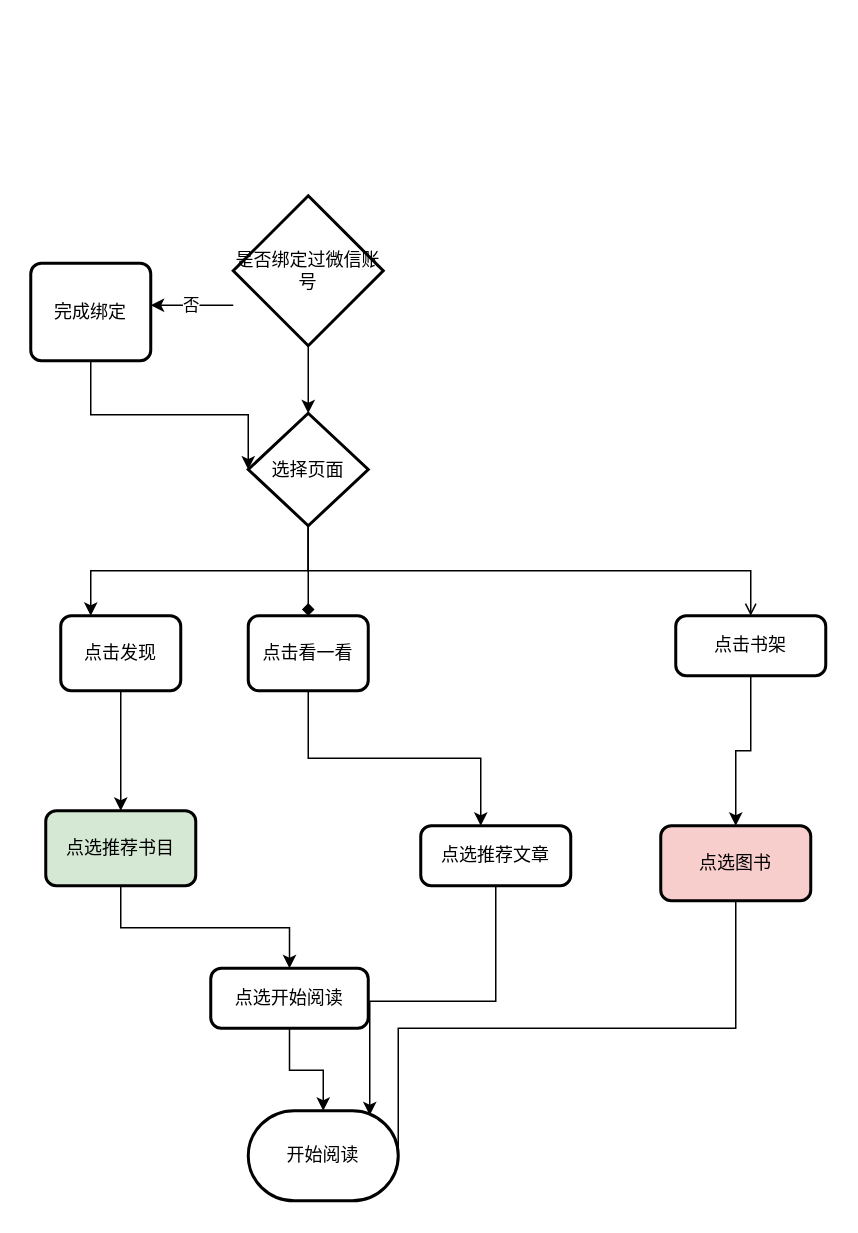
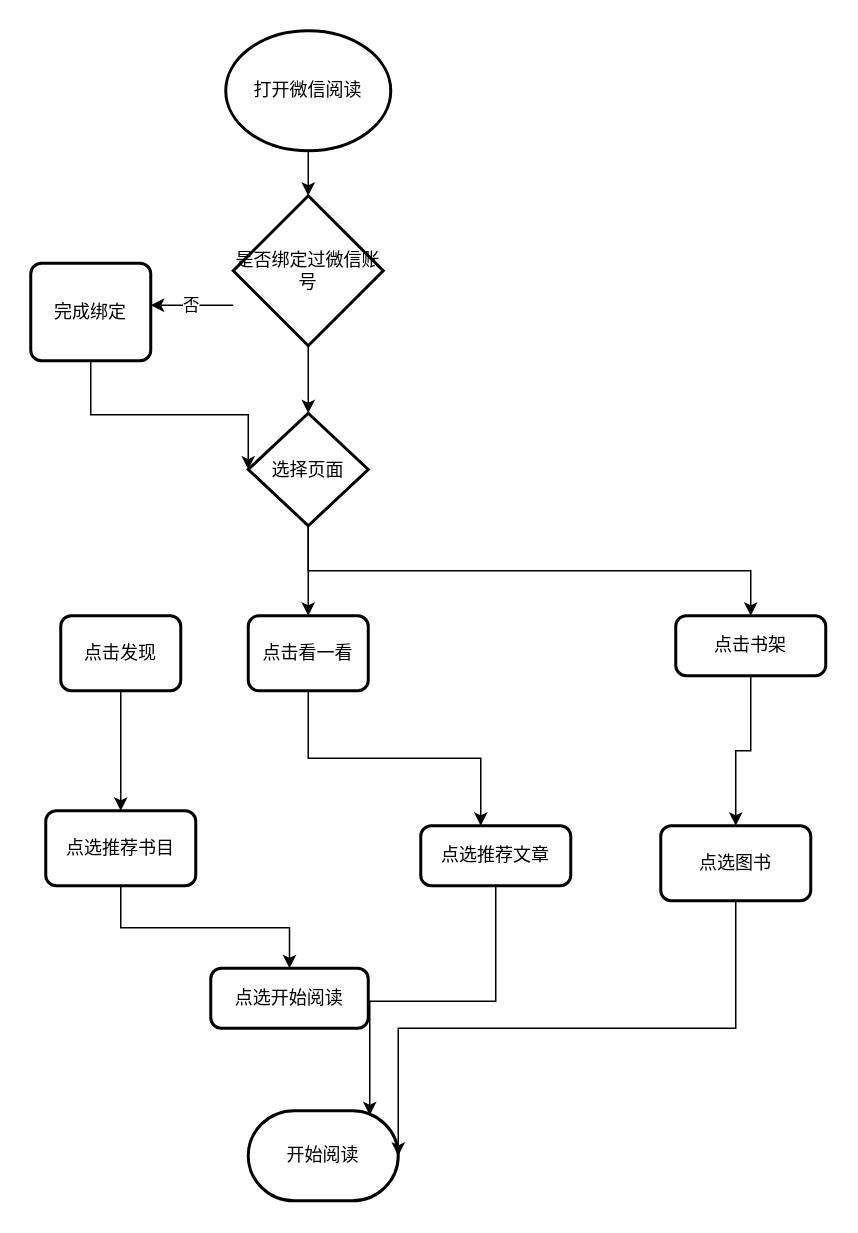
+ <mxCell id="3" value="&lt;span&gt;打开微信阅读&lt;/span&gt;" style="strokeWidth=2;html=1;shape=mxgraph.flowchart.start_2;whiteSpace=wrap;" vertex="1" parent="1"><mxGeometry x="150" y="20" width="110" height="80" as="geometry" /></mxCell>
+ <mxCell id="2" style="edgeStyle=orthogonalEdgeStyle;rounded=0;orthogonalLoop=1;jettySize=auto;html=1;entryX=0.5;entryY=0;entryDx=0;entryDy=0;entryPerimeter=0;" edge="1" parent="1" source="3" target="7"><mxGeometry relative="1" as="geometry"><mxPoint x="205" y="190" as="targetPoint" /></mxGeometry></mxCell>
- <mxCell id="16" style="edgeStyle=elbowEdgeStyle;rounded=0;orthogonalLoop=1;jettySize=auto;elbow=vertical;html=1;entryX=0.25;entryY=0;entryDx=0;entryDy=0;" edge="1" parent="1" source="19" target="11"><mxGeometry relative="1" as="geometry" /></mxCell>
- <mxCell id="17" style="edgeStyle=elbowEdgeStyle;rounded=0;orthogonalLoop=1;jettySize=auto;elbow=vertical;html=1;endArrow=diamond;" edge="1" parent="1" source="19" target="13"><mxGeometry relative="1" as="geometry" /></mxCell>
+ <mxCell id="17" style="edgeStyle=elbowEdgeStyle;rounded=0;orthogonalLoop=1;jettySize=auto;elbow=vertical;html=1;" edge="1" parent="1" source="19" target="13"><mxGeometry relative="1" as="geometry" /></mxCell>
- <mxCell id="18" style="edgeStyle=elbowEdgeStyle;rounded=0;orthogonalLoop=1;jettySize=auto;elbow=vertical;html=1;endArrow=open;" edge="1" parent="1" source="19" target="15"><mxGeometry relative="1" as="geometry" /></mxCell>
+ <mxCell id="18" style="edgeStyle=elbowEdgeStyle;rounded=0;orthogonalLoop=1;jettySize=auto;elbow=vertical;html=1;" edge="1" parent="1" source="19" target="15"><mxGeometry relative="1" as="geometry" /></mxCell>
- <mxCell id="25" value="点选推荐书目" style="rounded=1;whiteSpace=wrap;html=1;absoluteArcSize=1;arcSize=14;strokeWidth=2;fillColor=#d5e8d4;" vertex="1" parent="1"><mxGeometry x="30" y="540" width="100" height="50" as="geometry" /></mxCell>
+ <mxCell id="25" value="点选推荐书目" style="rounded=1;whiteSpace=wrap;html=1;absoluteArcSize=1;arcSize=14;strokeWidth=2;" vertex="1" parent="1"><mxGeometry x="30" y="540" width="100" height="50" as="geometry" /></mxCell>
- <mxCell id="21" value="点选图书" style="rounded=1;whiteSpace=wrap;html=1;absoluteArcSize=1;arcSize=14;strokeWidth=2;fillColor=#f8cecc;" vertex="1" parent="1"><mxGeometry x="440" y="550" width="100" height="50" as="geometry" /></mxCell>
+ <mxCell id="21" value="点选图书" style="rounded=1;whiteSpace=wrap;html=1;absoluteArcSize=1;arcSize=14;strokeWidth=2;" vertex="1" parent="1"><mxGeometry x="440" y="550" width="100" height="50" as="geometry" /></mxCell>
- <mxCell id="26" style="edgeStyle=elbowEdgeStyle;rounded=0;orthogonalLoop=1;jettySize=auto;elbow=vertical;html=1;entryX=0.5;entryY=0;entryDx=0;entryDy=0;entryPerimeter=0;" edge="1" parent="1" source="27" target="4"><mxGeometry relative="1" as="geometry" /></mxCell>
- <mxCell id="20" style="edgeStyle=elbowEdgeStyle;rounded=0;orthogonalLoop=1;jettySize=auto;elbow=vertical;html=1;entryX=1;entryY=0.5;entryDx=0;entryDy=0;entryPerimeter=0;endArrow=none;" edge="1" parent="1" source="21" target="4"><mxGeometry relative="1" as="geometry" /></mxCell>
+ <mxCell id="20" style="edgeStyle=elbowEdgeStyle;rounded=0;orthogonalLoop=1;jettySize=auto;elbow=vertical;html=1;entryX=1;entryY=0.5;entryDx=0;entryDy=0;entryPerimeter=0;" edge="1" parent="1" source="21" target="4"><mxGeometry relative="1" as="geometry" /></mxCell>
